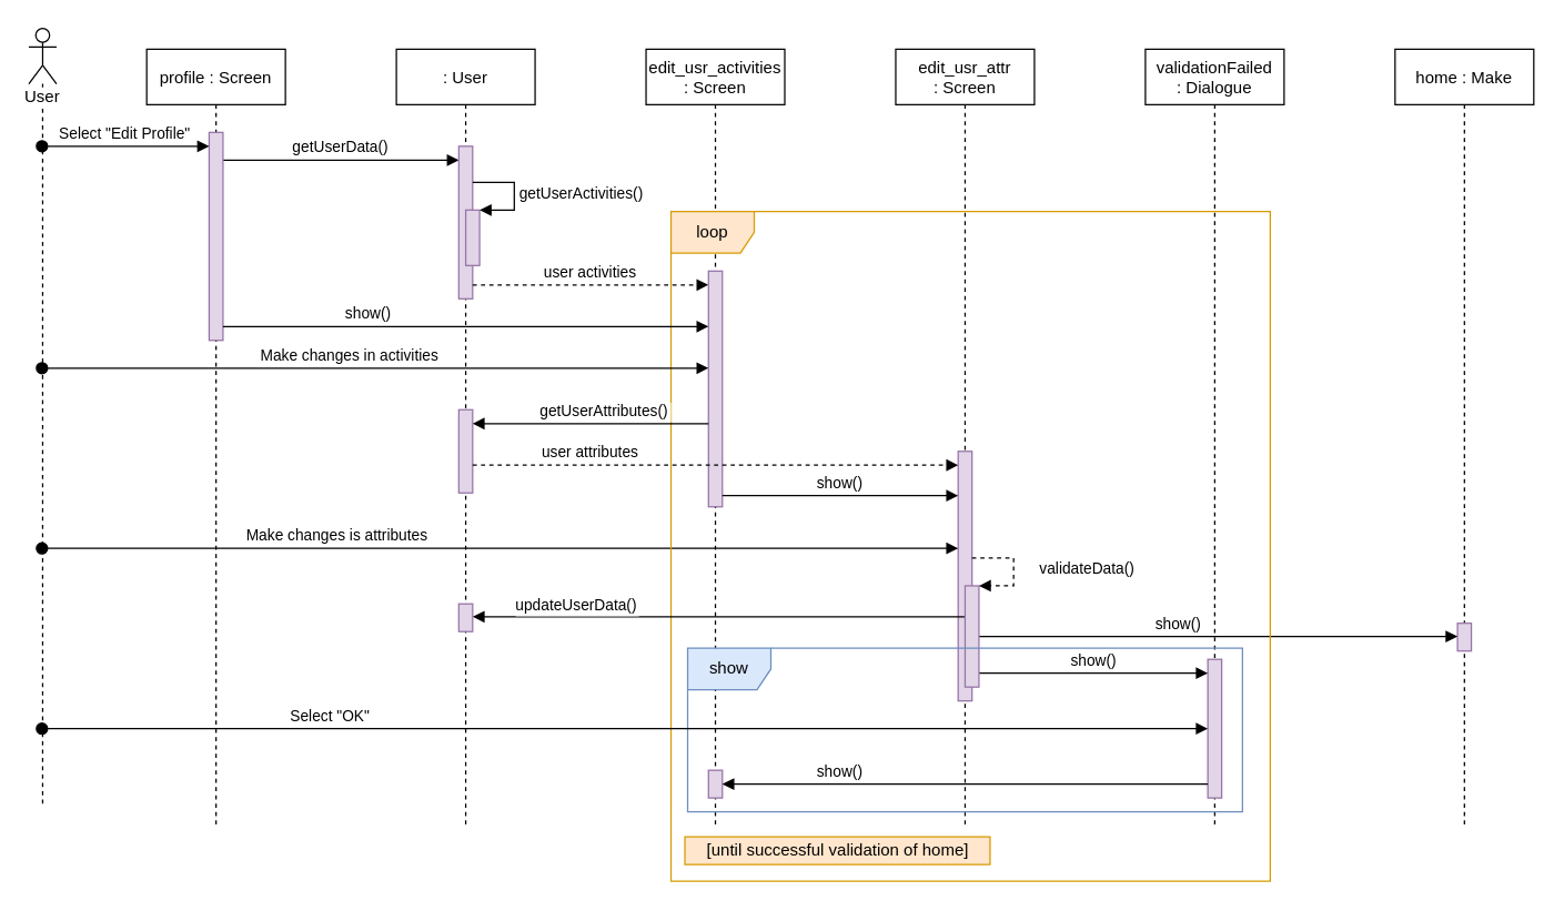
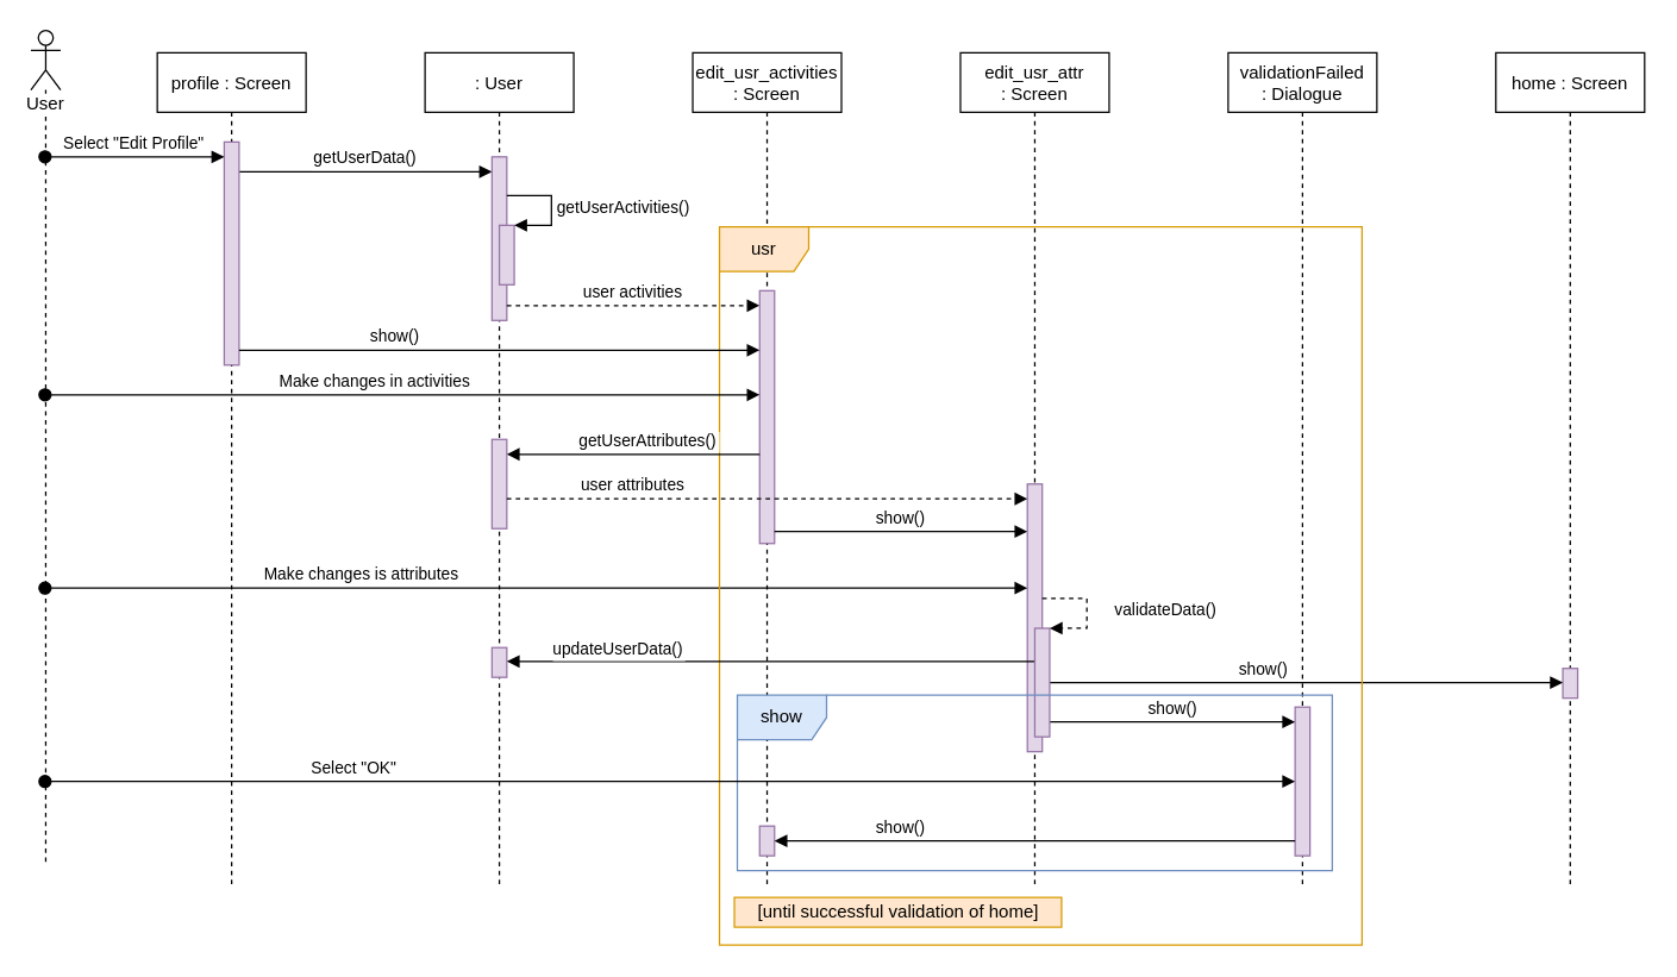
- <mxCell id="17" value="home : Make" style="shape=umlLifeline;perimeter=lifelinePerimeter;container=1;collapsible=0;recursiveResize=0;rounded=0;shadow=0;strokeWidth=1;" vertex="1" parent="1"><mxGeometry x="1005" y="35" width="100" height="560" as="geometry" /></mxCell>
+ <mxCell id="17" value="home : Screen" style="shape=umlLifeline;perimeter=lifelinePerimeter;container=1;collapsible=0;recursiveResize=0;rounded=0;shadow=0;strokeWidth=1;" vertex="1" parent="1"><mxGeometry x="1005" y="35" width="100" height="560" as="geometry" /></mxCell>
- <mxCell id="25" value="loop" style="shape=umlFrame;whiteSpace=wrap;html=1;fillColor=#ffe6cc;strokeColor=#d79b00;" vertex="1" parent="1"><mxGeometry x="483" y="152" width="432" height="483" as="geometry" /></mxCell>
+ <mxCell id="25" value="usr" style="shape=umlFrame;whiteSpace=wrap;html=1;fillColor=#ffe6cc;strokeColor=#d79b00;" vertex="1" parent="1"><mxGeometry x="483" y="152" width="432" height="483" as="geometry" /></mxCell>
